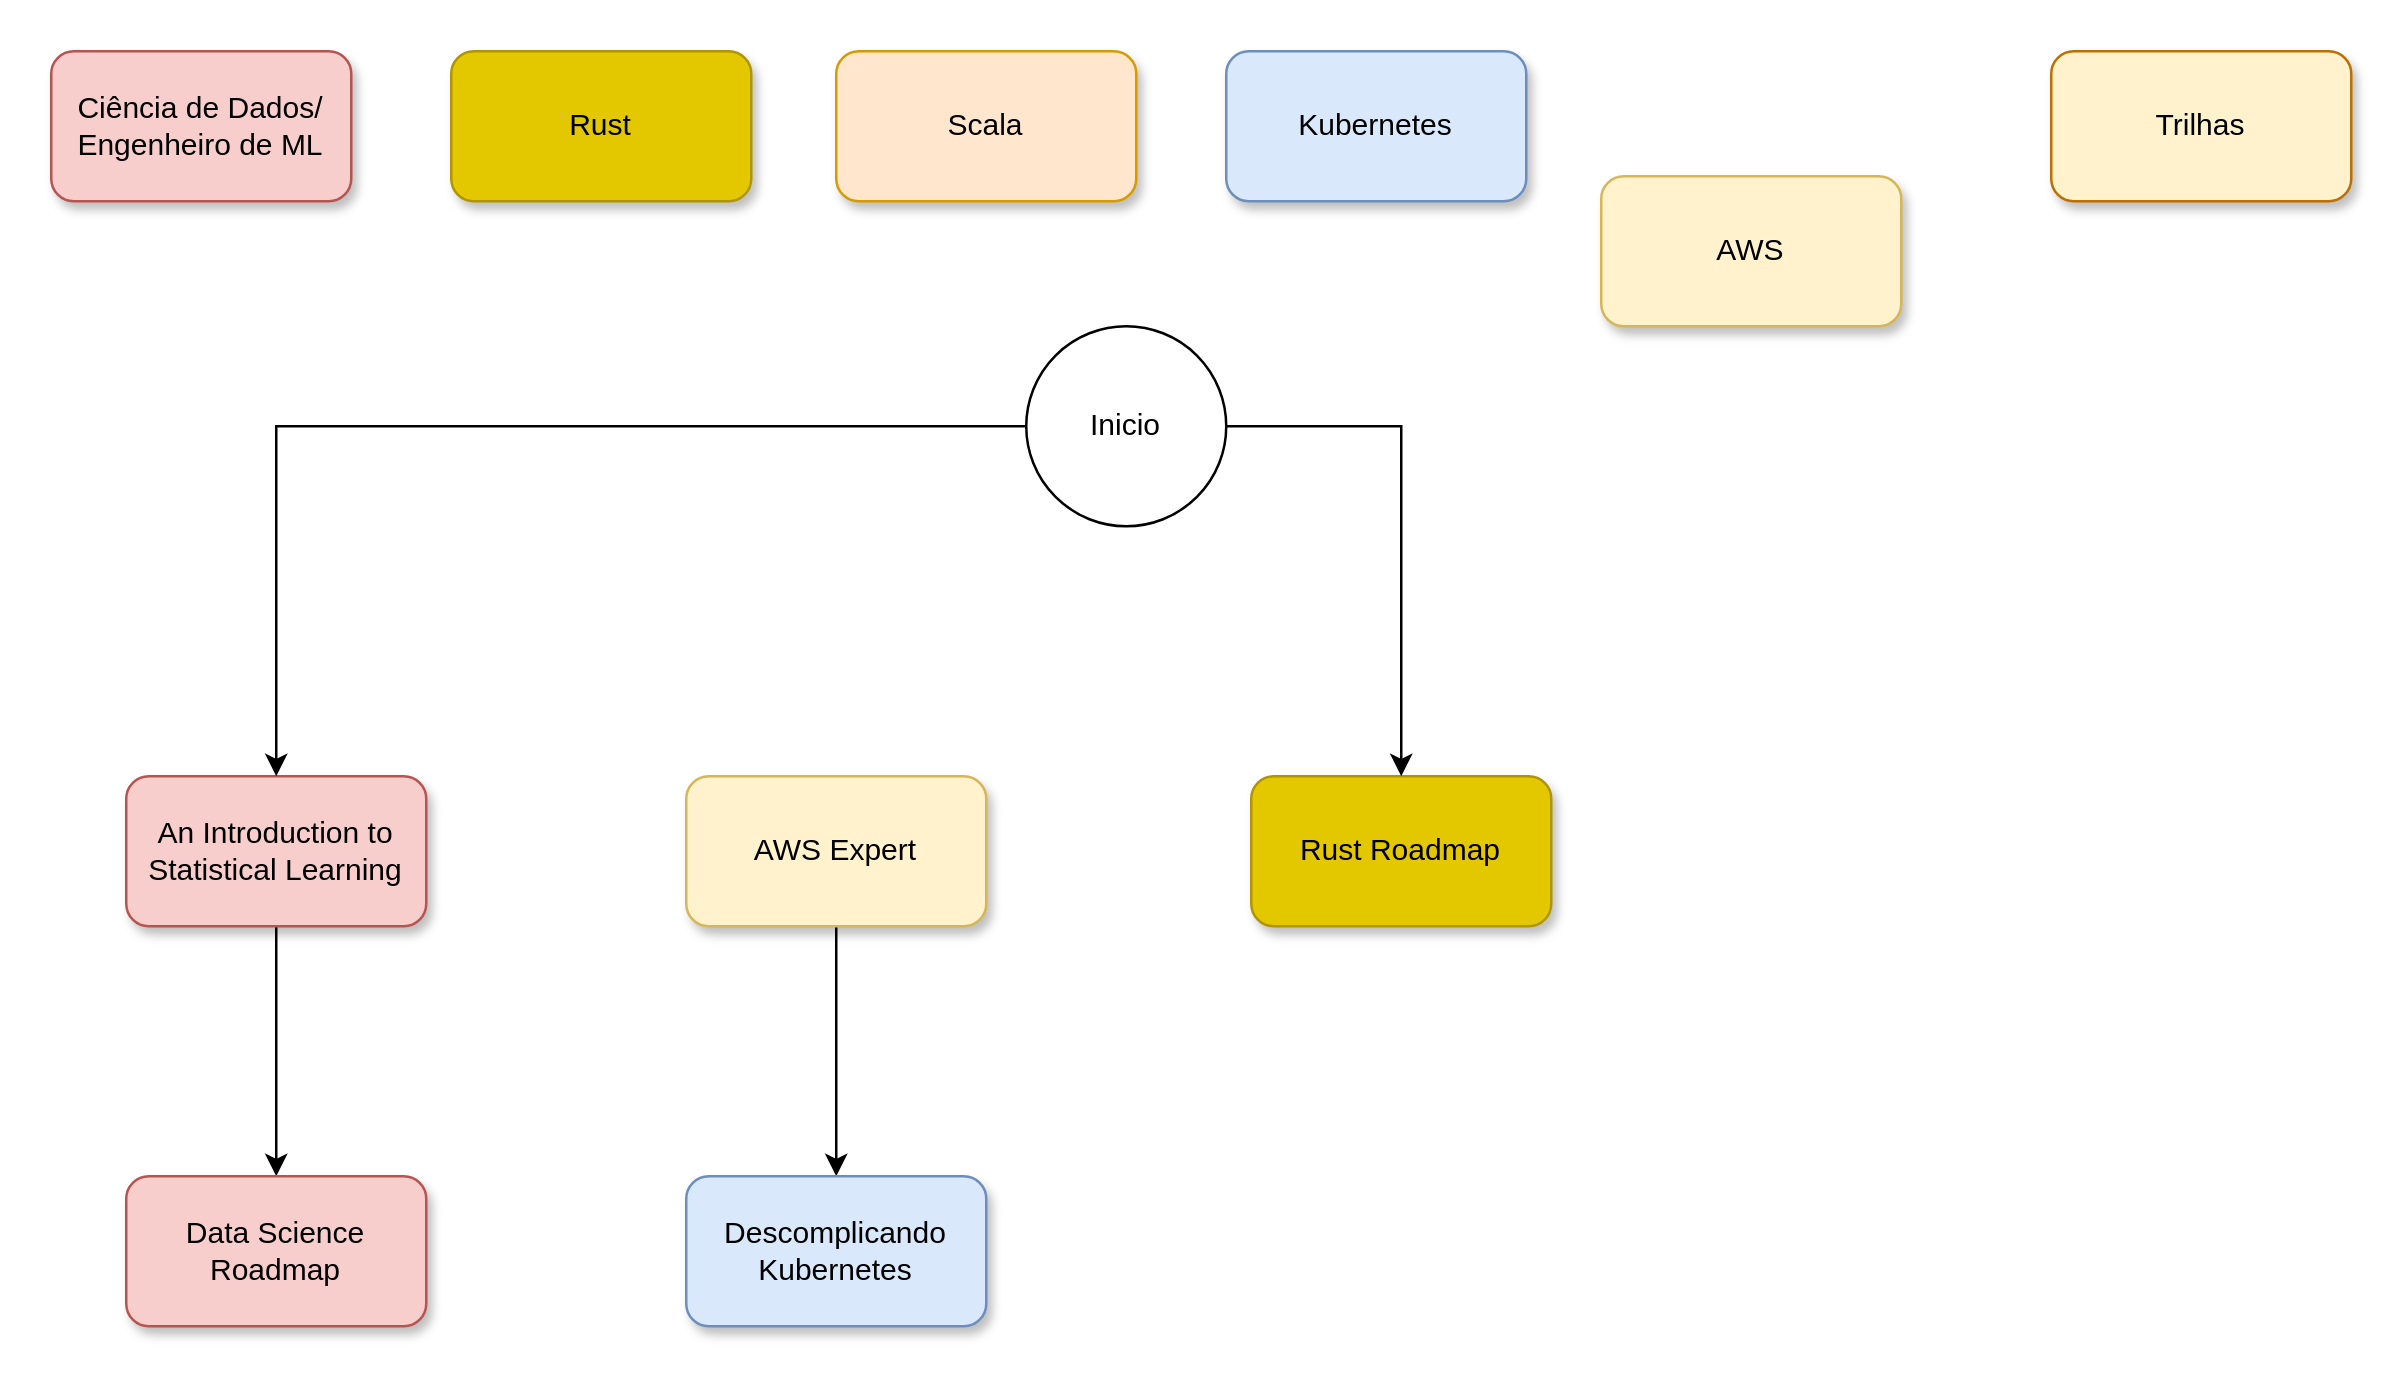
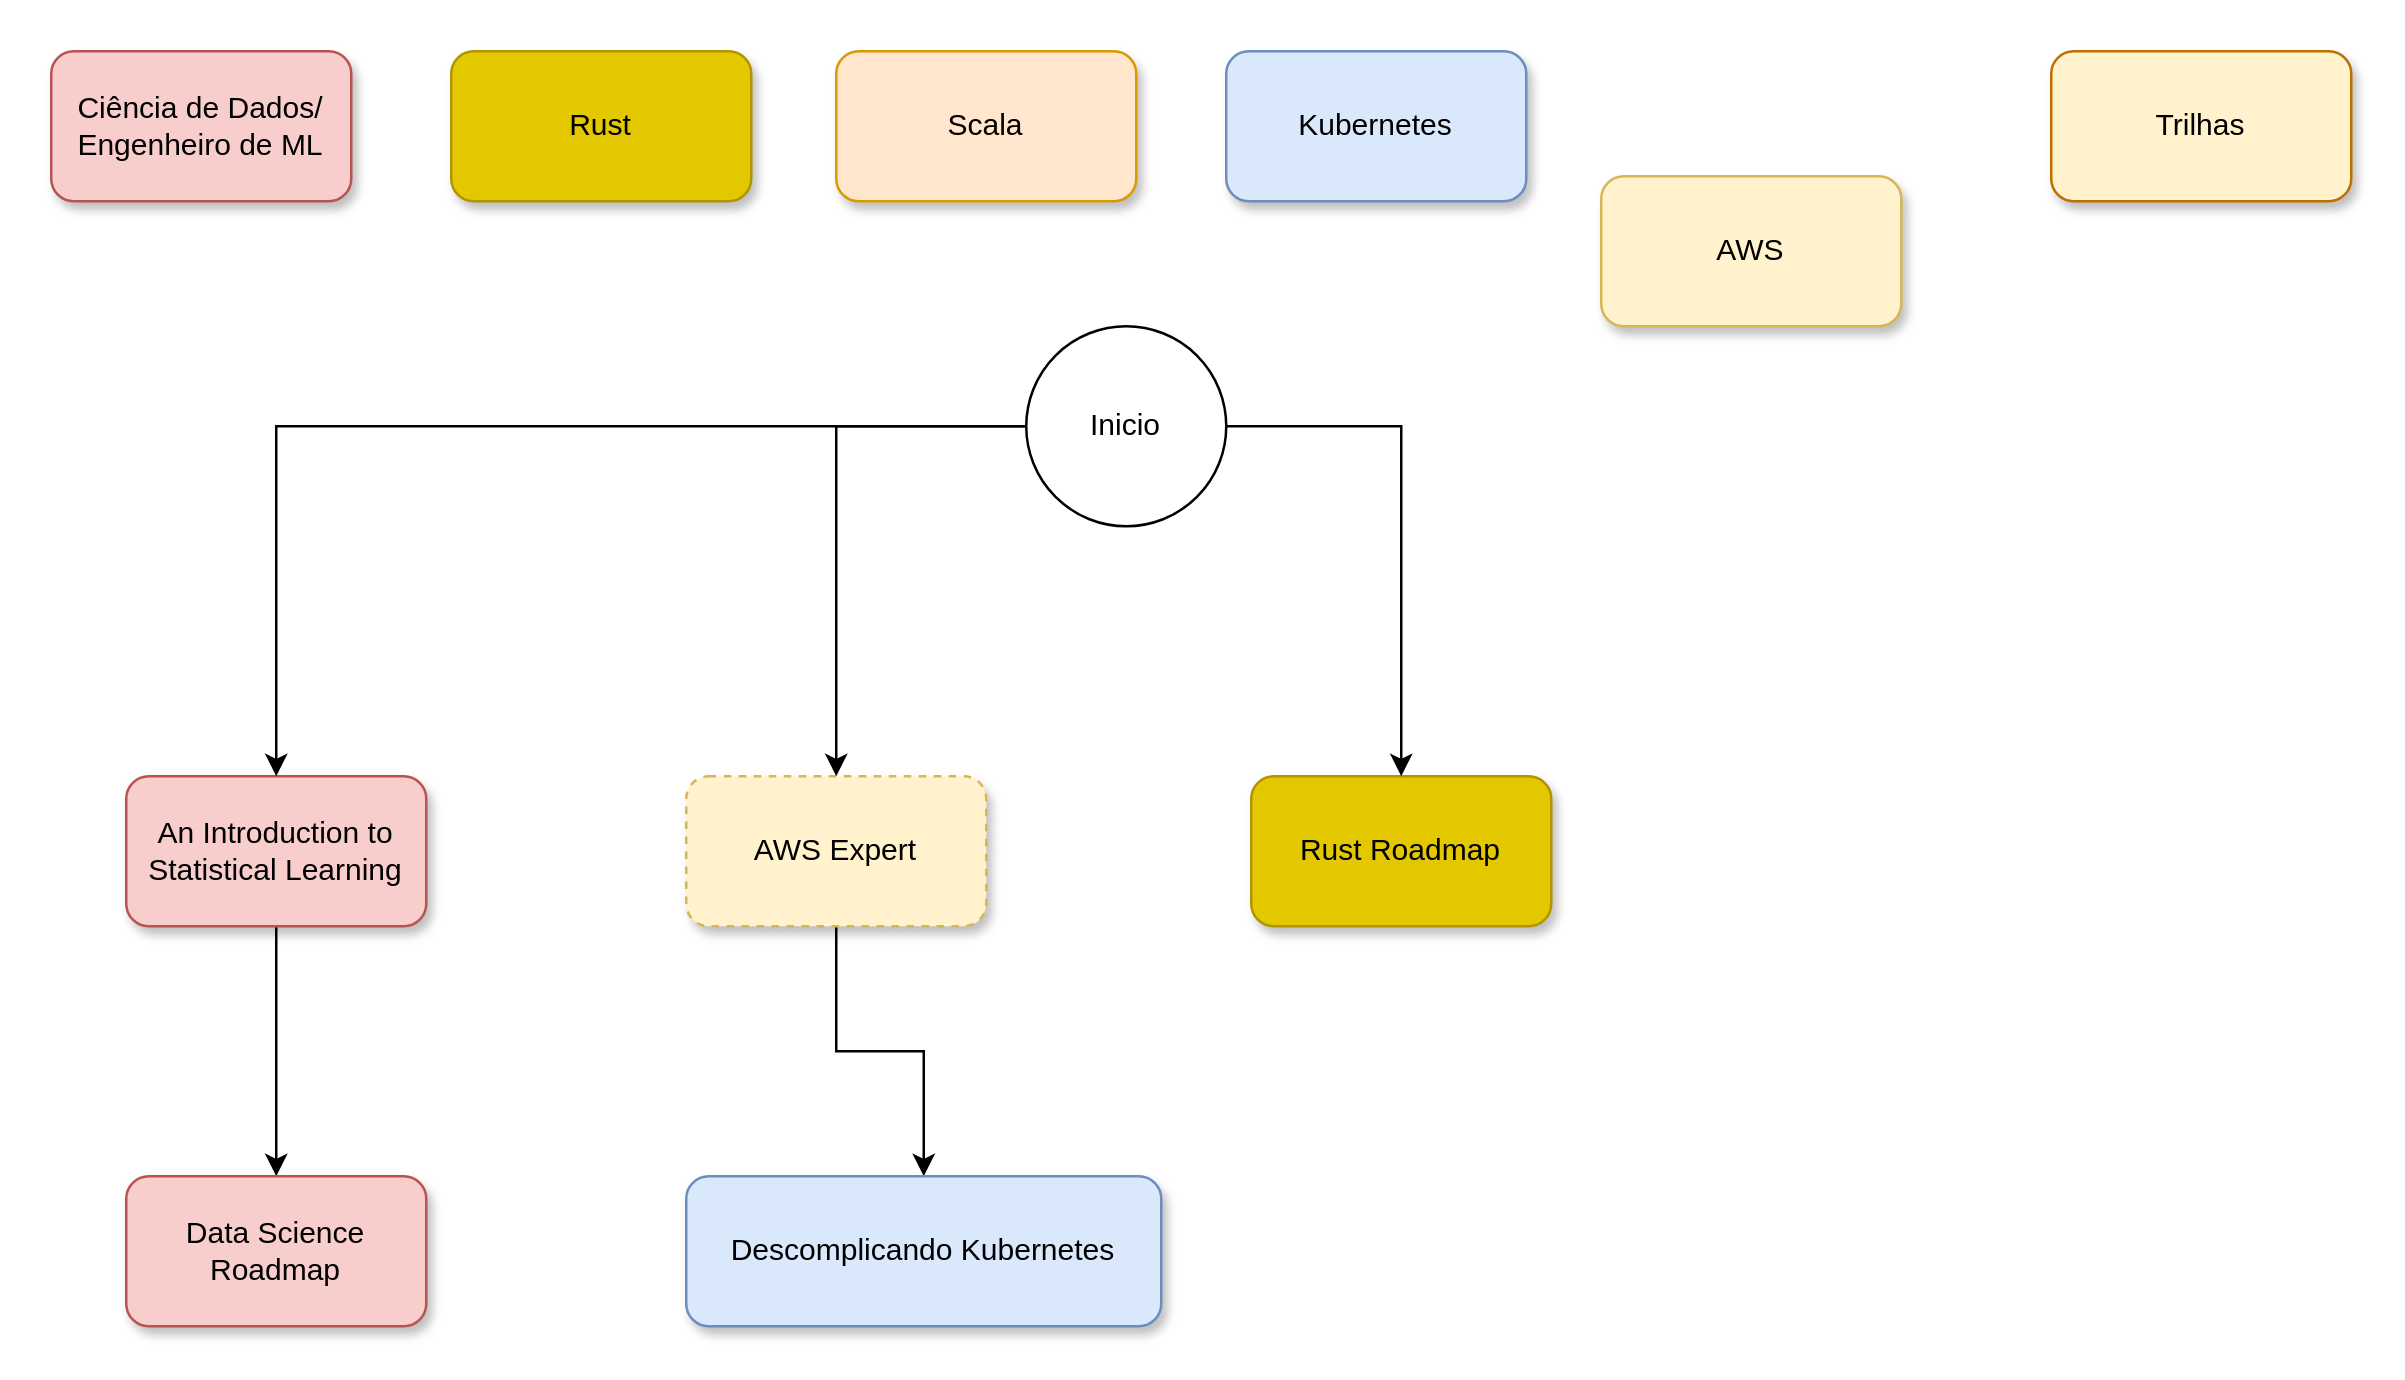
+ <mxCell id="16" style="edgeStyle=orthogonalEdgeStyle;rounded=0;orthogonalLoop=1;jettySize=auto;html=1;" edge="1" parent="1" source="18" target="11"><mxGeometry relative="1" as="geometry" /></mxCell>
- <mxCell id="11" value="AWS Expert" style="rounded=1;whiteSpace=wrap;html=1;fillColor=#fff2cc;strokeColor=#d6b656;shadow=1;" vertex="1" parent="1"><mxGeometry x="274" y="310" width="120" height="60" as="geometry" /></mxCell>
+ <mxCell id="11" value="AWS Expert" style="rounded=1;whiteSpace=wrap;html=1;fillColor=#fff2cc;strokeColor=#d6b656;shadow=1;dashed=1;" vertex="1" parent="1"><mxGeometry x="274" y="310" width="120" height="60" as="geometry" /></mxCell>
- <mxCell id="12" value="Descomplicando Kubernetes" style="rounded=1;whiteSpace=wrap;html=1;fillColor=#dae8fc;strokeColor=#6c8ebf;shadow=1;" vertex="1" parent="1"><mxGeometry x="274" y="470" width="120" height="60" as="geometry" /></mxCell>
+ <mxCell id="12" value="Descomplicando Kubernetes" style="rounded=1;whiteSpace=wrap;html=1;fillColor=#dae8fc;strokeColor=#6c8ebf;shadow=1;" vertex="1" parent="1"><mxGeometry x="274" y="470" width="190" height="60" as="geometry" /></mxCell>
